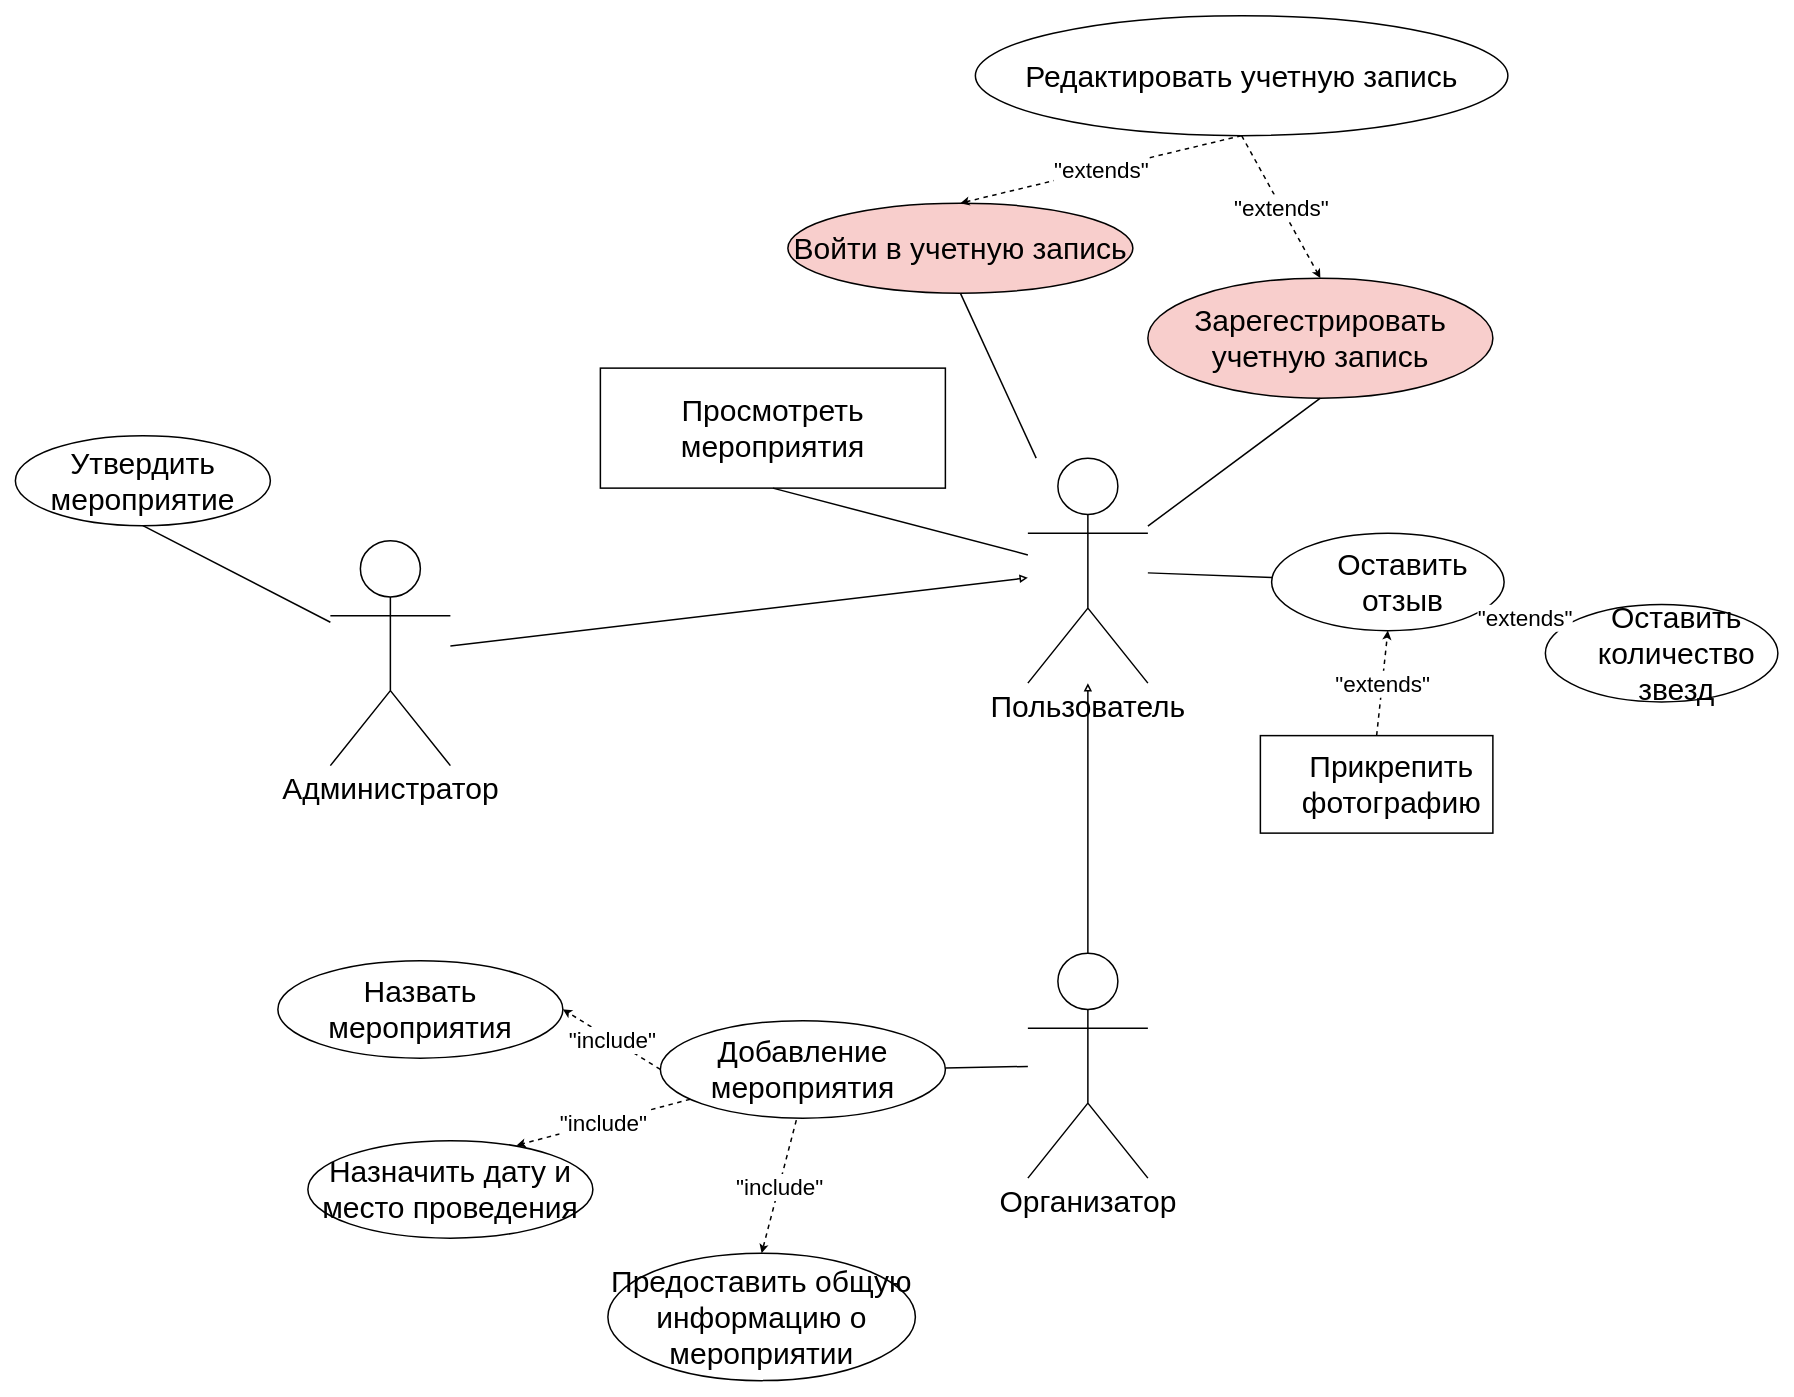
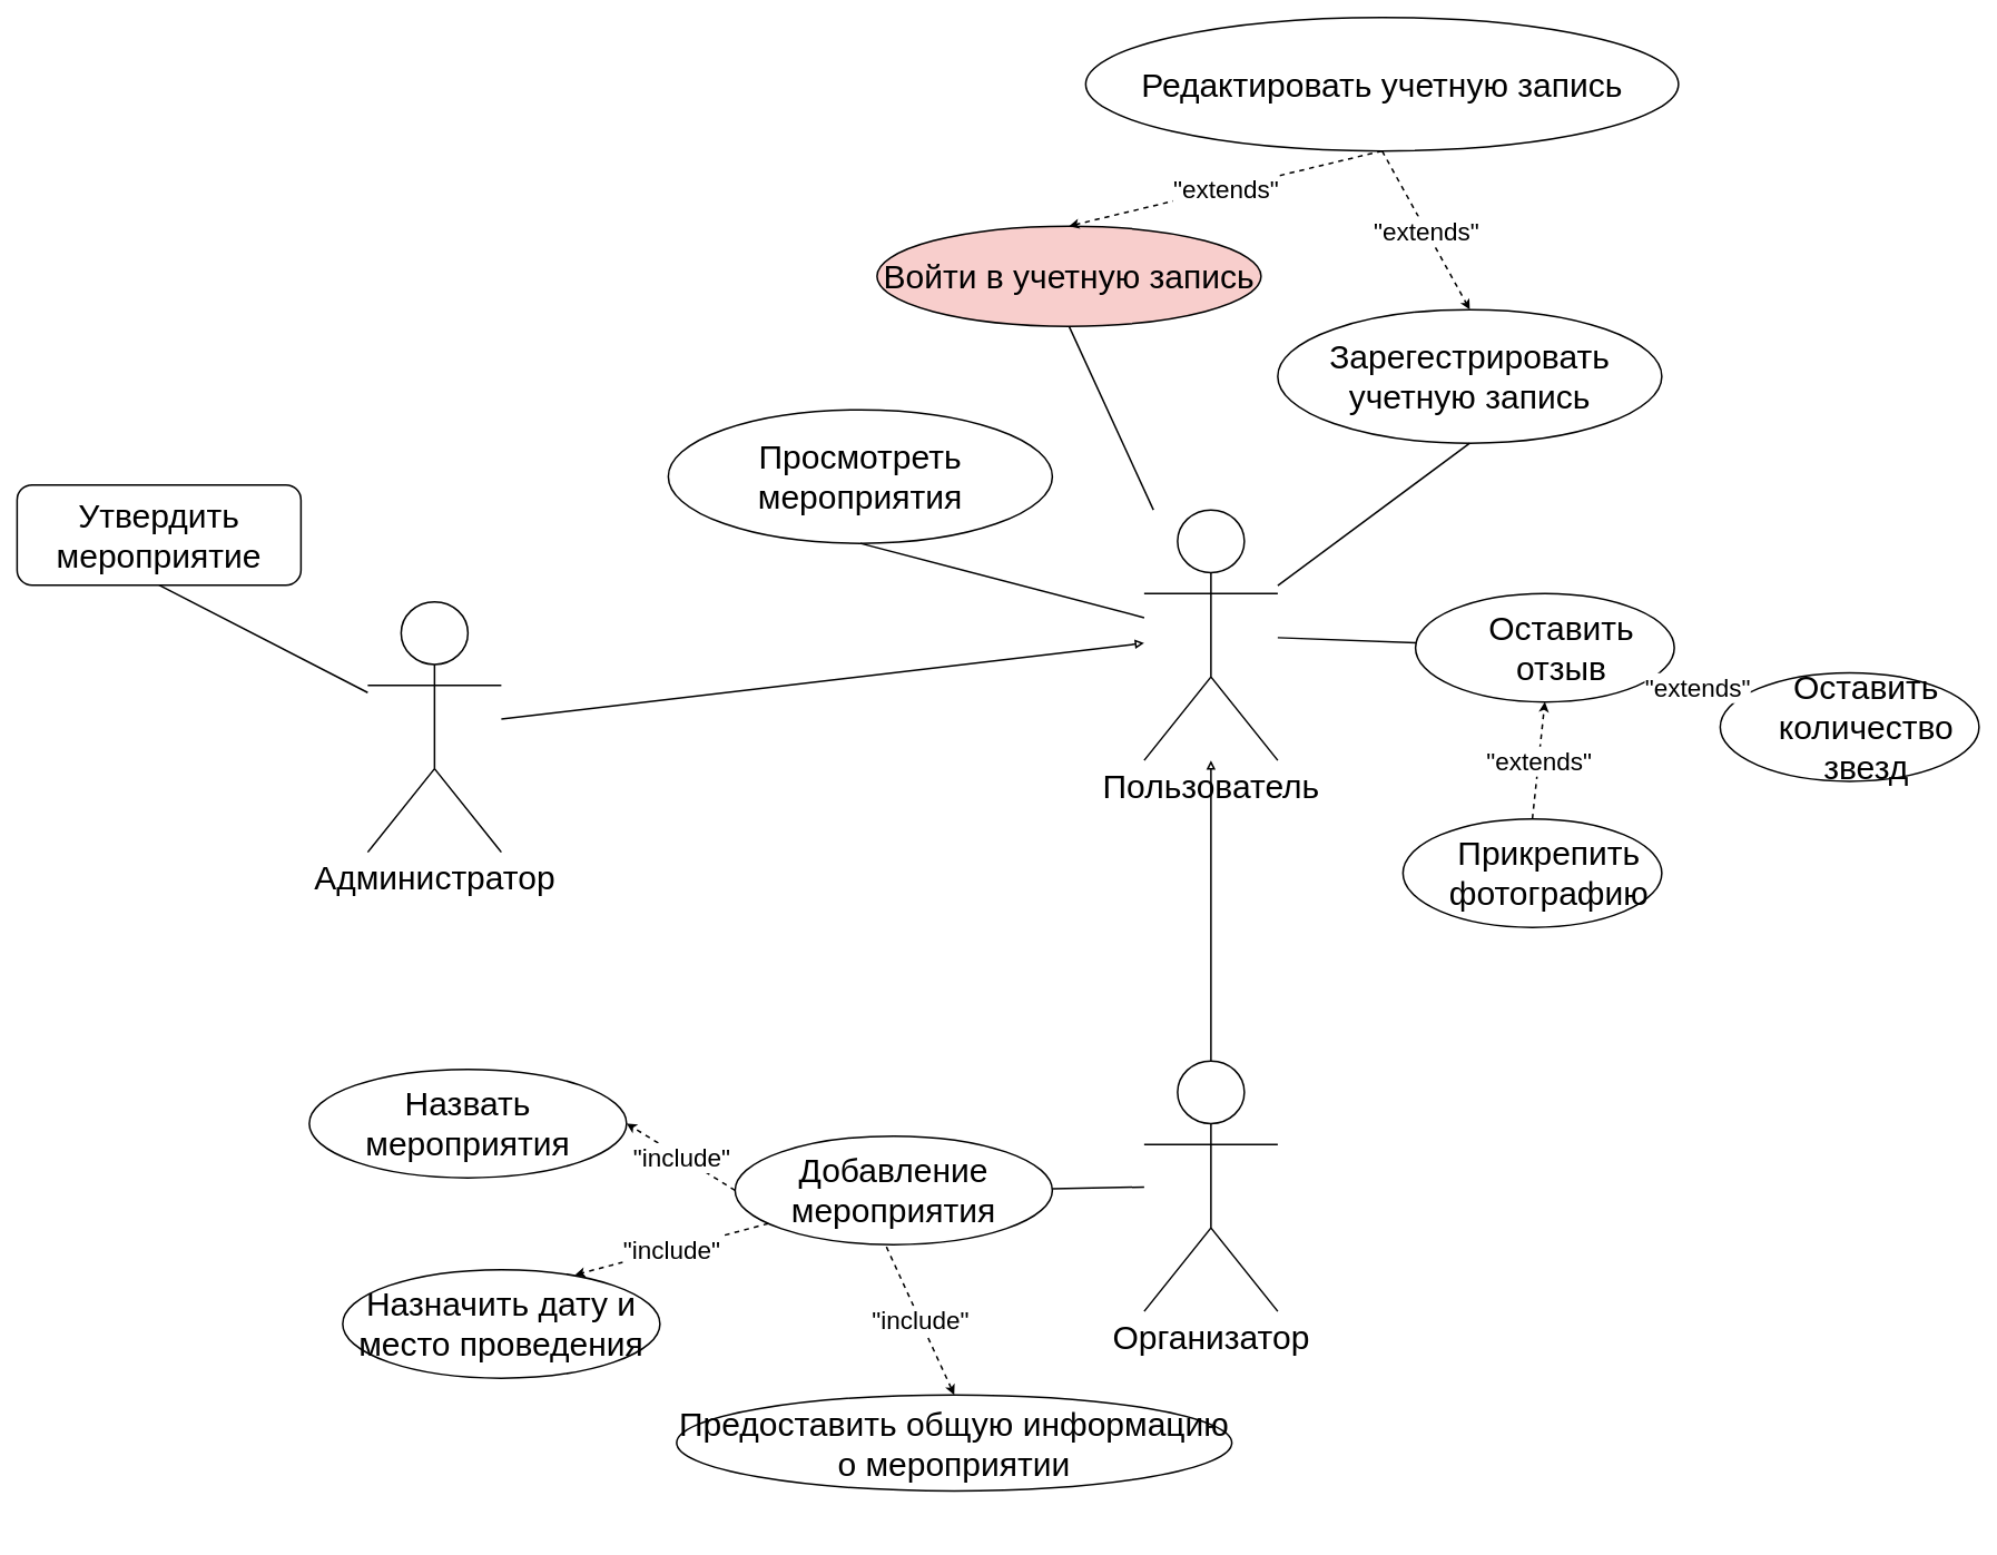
- <mxCell id="5" value="&lt;font style=&quot;font-size: 40px;&quot;&gt;Зарегестрировать учетную запись&lt;/font&gt;" style="ellipse;whiteSpace=wrap;html=1;strokeWidth=2;fontSize=40;fillColor=#f8cecc;" parent="1" vertex="1"><mxGeometry x="1530" y="370" width="460" height="160" as="geometry" /></mxCell>
+ <mxCell id="5" value="&lt;font style=&quot;font-size: 40px;&quot;&gt;Зарегестрировать учетную запись&lt;/font&gt;" style="ellipse;whiteSpace=wrap;html=1;strokeWidth=2;fontSize=40;" parent="1" vertex="1"><mxGeometry x="1530" y="370" width="460" height="160" as="geometry" /></mxCell>
- <mxCell id="7" value="&lt;font style=&quot;font-size: 40px;&quot;&gt;Просмотреть мероприятия&lt;/font&gt;" style="whiteSpace=wrap;html=1;strokeWidth=2;fontSize=40;rounded=0;" parent="1" vertex="1"><mxGeometry x="800" y="490" width="460" height="160" as="geometry" /></mxCell>
+ <mxCell id="7" value="&lt;font style=&quot;font-size: 40px;&quot;&gt;Просмотреть мероприятия&lt;/font&gt;" style="ellipse;whiteSpace=wrap;html=1;strokeWidth=2;fontSize=40;" parent="1" vertex="1"><mxGeometry x="800" y="490" width="460" height="160" as="geometry" /></mxCell>
- <mxCell id="18" value="&lt;font style=&quot;font-size: 40px;&quot;&gt;Утвердить мероприятие&lt;/font&gt;" style="ellipse;whiteSpace=wrap;html=1;strokeWidth=2;fontSize=40;" parent="1" vertex="1"><mxGeometry x="20" y="580" width="340" height="120" as="geometry" /></mxCell>
+ <mxCell id="18" value="&lt;font style=&quot;font-size: 40px;&quot;&gt;Утвердить мероприятие&lt;/font&gt;" style="whiteSpace=wrap;html=1;strokeWidth=2;fontSize=40;rounded=1;" parent="1" vertex="1"><mxGeometry x="20" y="580" width="340" height="120" as="geometry" /></mxCell>
- <mxCell id="32" value="&lt;blockquote style=&quot;margin: 0 0 0 40px; border: none; padding: 0px;&quot;&gt;Прикрепить фотографию&lt;/blockquote&gt;" style="whiteSpace=wrap;html=1;strokeWidth=2;fontSize=40;rounded=0;" parent="1" vertex="1"><mxGeometry x="1680" y="980" width="310" height="130" as="geometry" /></mxCell>
+ <mxCell id="32" value="&lt;blockquote style=&quot;margin: 0 0 0 40px; border: none; padding: 0px;&quot;&gt;Прикрепить фотографию&lt;/blockquote&gt;" style="ellipse;whiteSpace=wrap;html=1;strokeWidth=2;fontSize=40;" parent="1" vertex="1"><mxGeometry x="1680" y="980" width="310" height="130" as="geometry" /></mxCell>
- <mxCell id="23" value="Предоставить общую информацию о мероприятии" style="ellipse;whiteSpace=wrap;html=1;strokeWidth=2;fontSize=40;" parent="1" vertex="1"><mxGeometry x="810" y="1670" width="410" height="170" as="geometry" /></mxCell>
+ <mxCell id="23" value="Предоставить общую информацию о мероприятии" style="ellipse;whiteSpace=wrap;html=1;strokeWidth=2;fontSize=40;" parent="1" vertex="1"><mxGeometry x="810" y="1670" width="665" height="115" as="geometry" /></mxCell>
